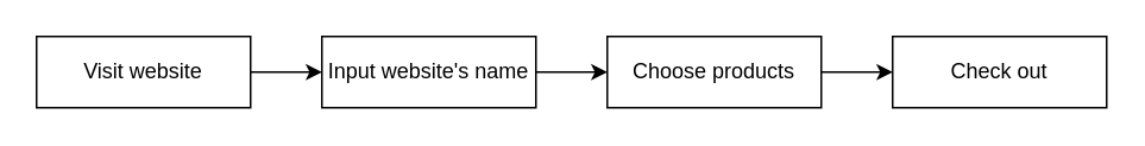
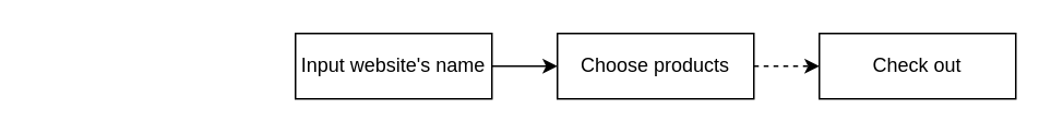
- <mxCell id="3" value="Visit website" style="rounded=0;whiteSpace=wrap;html=1;" vertex="1" parent="1"><mxGeometry x="20" y="20" width="120" height="40" as="geometry" /></mxCell>
- <mxCell id="2" style="edgeStyle=orthogonalEdgeStyle;rounded=0;orthogonalLoop=1;jettySize=auto;html=1;exitX=1;exitY=0.5;exitDx=0;exitDy=0;entryX=0;entryY=0.5;entryDx=0;entryDy=0;" edge="1" parent="1" source="3" target="5"><mxGeometry relative="1" as="geometry" /></mxCell>
- <mxCell id="6" style="edgeStyle=orthogonalEdgeStyle;rounded=0;orthogonalLoop=1;jettySize=auto;html=1;exitX=1;exitY=0.5;exitDx=0;exitDy=0;entryX=0;entryY=0.5;entryDx=0;entryDy=0;" edge="1" parent="1" source="7" target="8"><mxGeometry relative="1" as="geometry" /></mxCell>
+ <mxCell id="6" style="edgeStyle=orthogonalEdgeStyle;rounded=0;orthogonalLoop=1;jettySize=auto;html=1;exitX=1;exitY=0.5;exitDx=0;exitDy=0;entryX=0;entryY=0.5;entryDx=0;entryDy=0;dashed=1;" edge="1" parent="1" source="7" target="8"><mxGeometry relative="1" as="geometry" /></mxCell>
